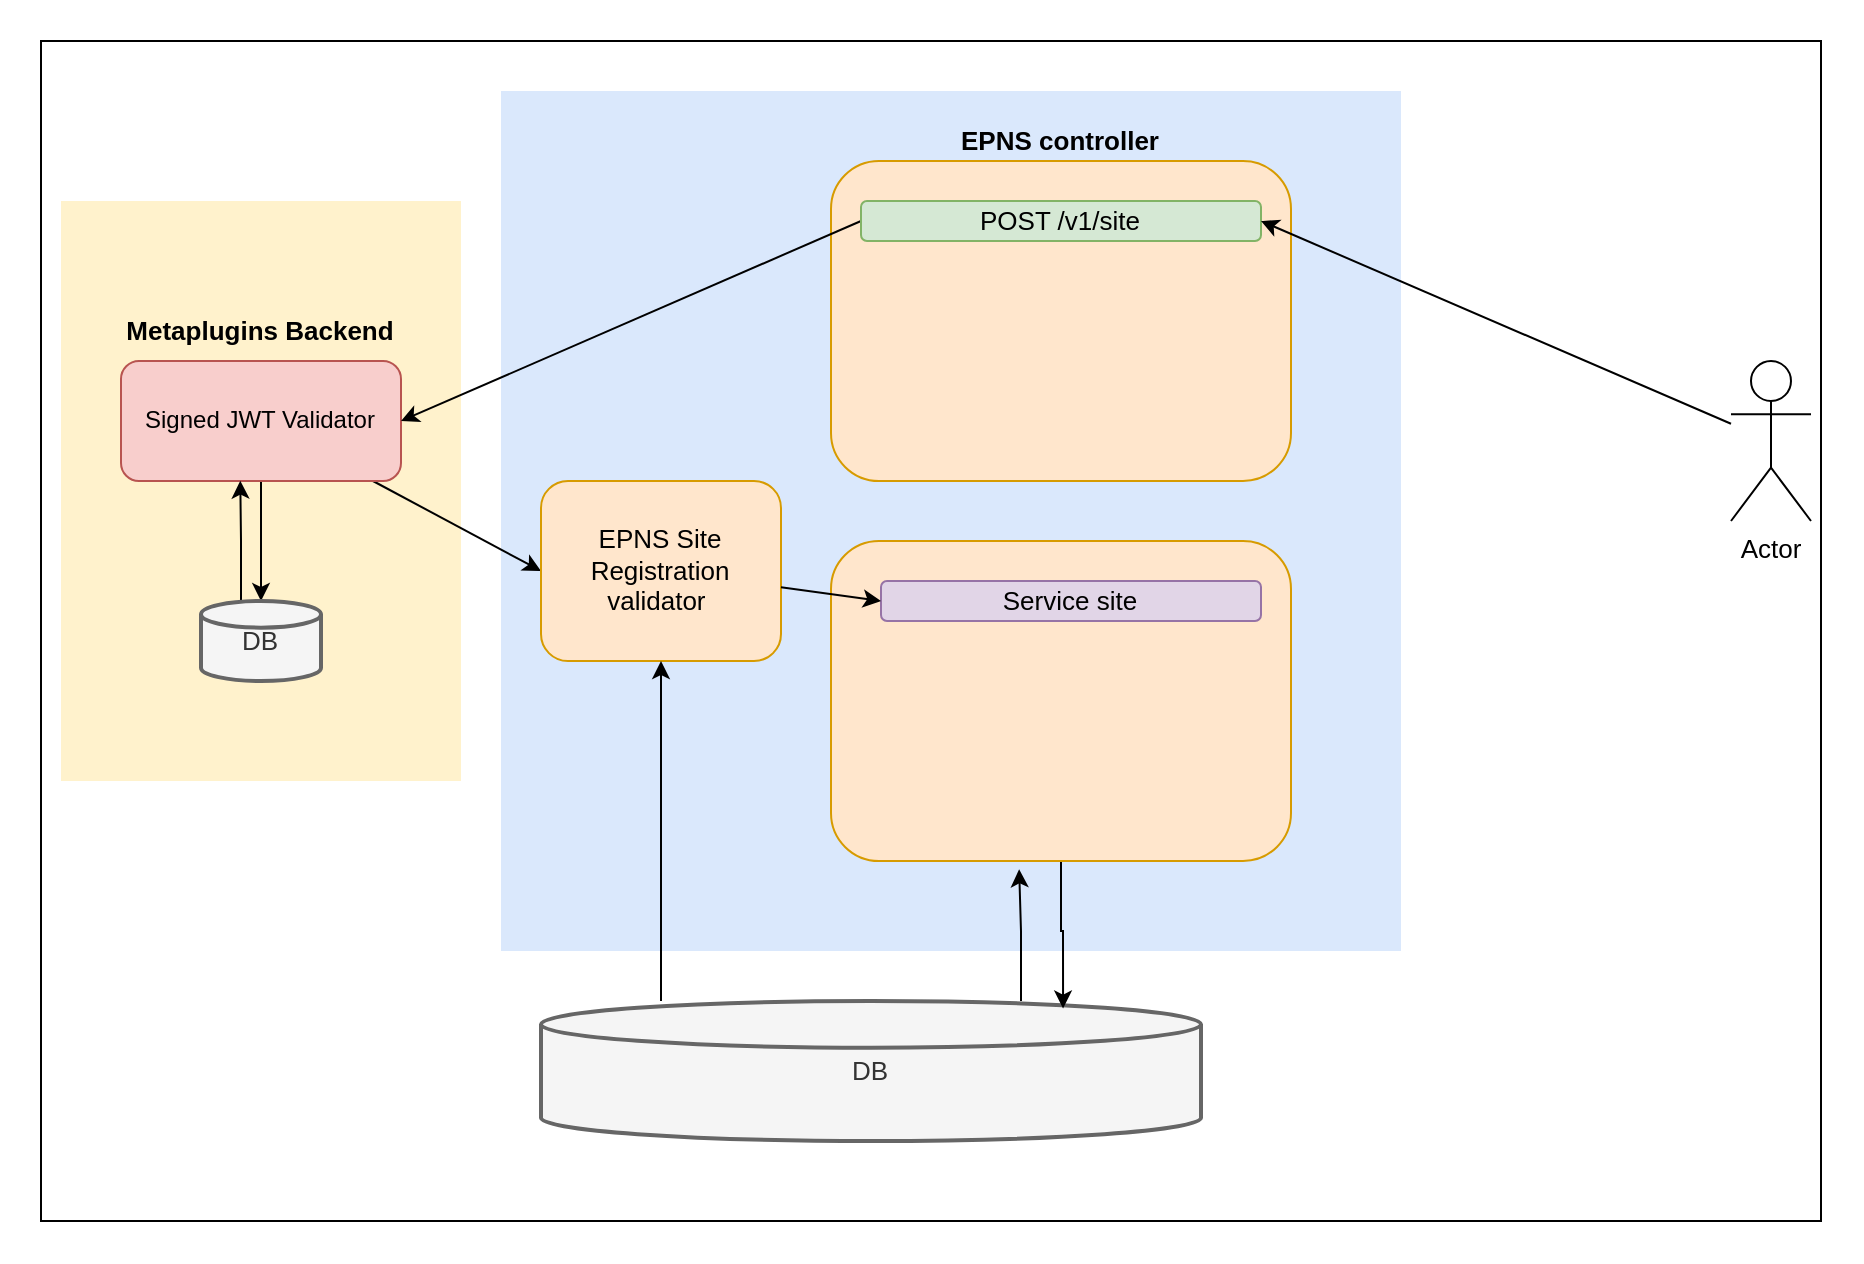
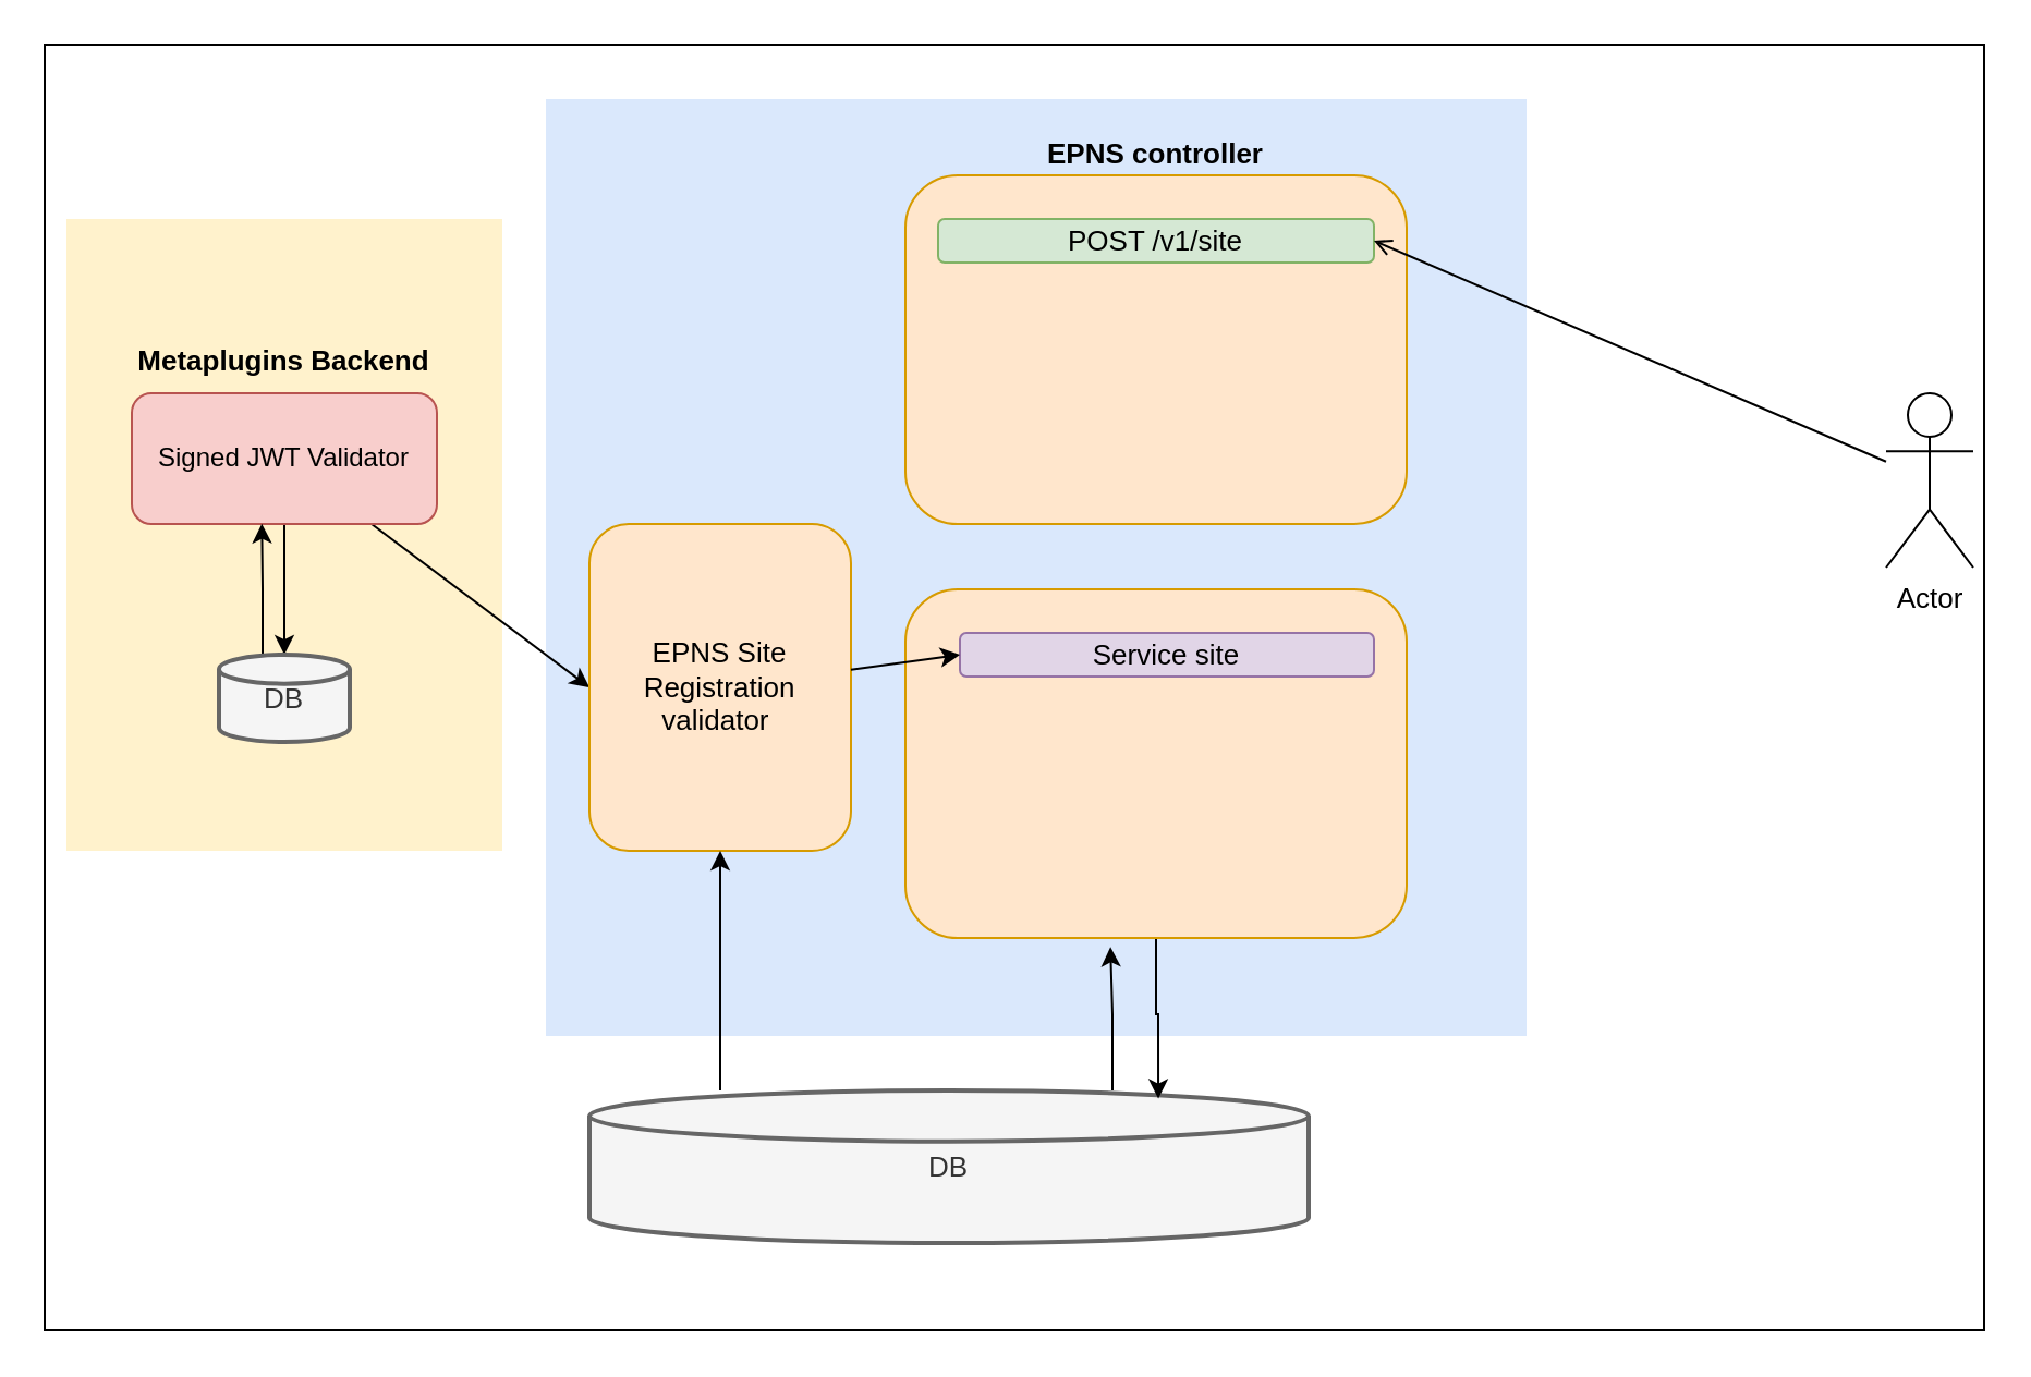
- <mxCell id="22" style="edgeStyle=none;rounded=0;orthogonalLoop=1;jettySize=auto;html=1;entryX=1;entryY=0.5;entryDx=0;entryDy=0;fontSize=13;" parent="1" source="23" target="13" edge="1"><mxGeometry relative="1" as="geometry" /></mxCell>
+ <mxCell id="22" style="edgeStyle=none;rounded=0;orthogonalLoop=1;jettySize=auto;html=1;entryX=1;entryY=0.5;entryDx=0;entryDy=0;fontSize=13;endArrow=open;" parent="1" source="23" target="13" edge="1"><mxGeometry relative="1" as="geometry" /></mxCell>
- <mxCell id="12" style="edgeStyle=none;rounded=0;orthogonalLoop=1;jettySize=auto;html=1;entryX=1;entryY=0.5;entryDx=0;entryDy=0;fontSize=13;exitX=0;exitY=0.5;exitDx=0;exitDy=0;" parent="1" source="13" target="8" edge="1"><mxGeometry relative="1" as="geometry" /></mxCell>
- <mxCell id="15" value="EPNS Site Registration validator&amp;nbsp;" style="rounded=1;whiteSpace=wrap;html=1;fontSize=13;fillColor=#ffe6cc;strokeColor=#d79b00;" parent="1" vertex="1"><mxGeometry x="270" y="240" width="120" height="90" as="geometry" /></mxCell>
+ <mxCell id="15" value="EPNS Site Registration validator&amp;nbsp;" style="rounded=1;whiteSpace=wrap;html=1;fontSize=13;fillColor=#ffe6cc;strokeColor=#d79b00;" parent="1" vertex="1"><mxGeometry x="270" y="240" width="120" height="150" as="geometry" /></mxCell>
